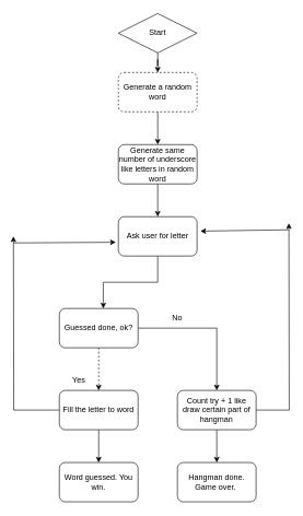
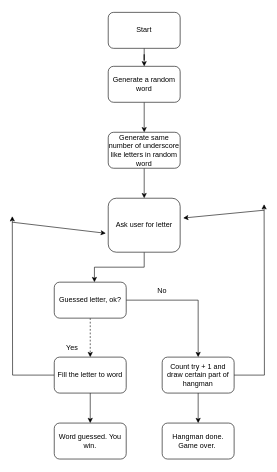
- <mxCell id="3" value="Start" style="rhombus;whiteSpace=wrap;html=1;" vertex="1" parent="1"><mxGeometry x="180" y="20" width="120" height="60" as="geometry" /></mxCell>
+ <mxCell id="3" value="Start" style="rounded=1;whiteSpace=wrap;html=1;" vertex="1" parent="1"><mxGeometry x="180" y="20" width="120" height="60" as="geometry" /></mxCell>
- <mxCell id="18" value="Generate a random word" style="rounded=1;whiteSpace=wrap;html=1;dashed=1;" vertex="1" parent="1"><mxGeometry x="180" y="110" width="120" height="60" as="geometry" /></mxCell>
+ <mxCell id="18" value="Generate a random word" style="rounded=1;whiteSpace=wrap;html=1;" vertex="1" parent="1"><mxGeometry x="180" y="110" width="120" height="60" as="geometry" /></mxCell>
- <mxCell id="22" value="Ask user for letter" style="rounded=1;whiteSpace=wrap;html=1;" vertex="1" parent="1"><mxGeometry x="180" y="330" width="120" height="60" as="geometry" /></mxCell>
+ <mxCell id="22" value="Ask user for letter" style="rounded=1;whiteSpace=wrap;html=1;" vertex="1" parent="1"><mxGeometry x="180" y="330" width="120" height="90" as="geometry" /></mxCell>
- <mxCell id="6" value="Guessed done, ok?" style="rounded=1;whiteSpace=wrap;html=1;" vertex="1" parent="1"><mxGeometry x="90" y="470" width="120" height="60" as="geometry" /></mxCell>
+ <mxCell id="6" value="Guessed letter, ok?" style="rounded=1;whiteSpace=wrap;html=1;" vertex="1" parent="1"><mxGeometry x="90" y="470" width="120" height="60" as="geometry" /></mxCell>
- <mxCell id="12" value="Count try + 1 like draw certain part of hangman" style="rounded=1;whiteSpace=wrap;html=1;" vertex="1" parent="1"><mxGeometry x="270" y="595" width="120" height="60" as="geometry" /></mxCell>
+ <mxCell id="12" value="Count try + 1 and draw certain part of hangman" style="rounded=1;whiteSpace=wrap;html=1;" vertex="1" parent="1"><mxGeometry x="270" y="595" width="120" height="60" as="geometry" /></mxCell>
